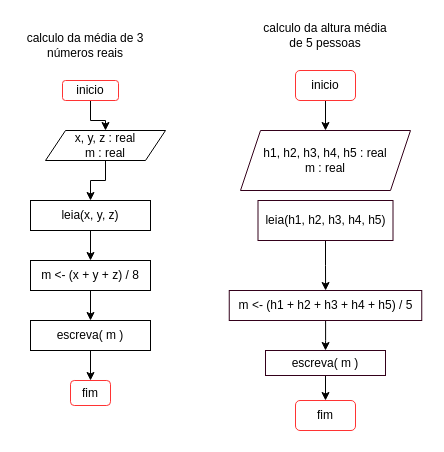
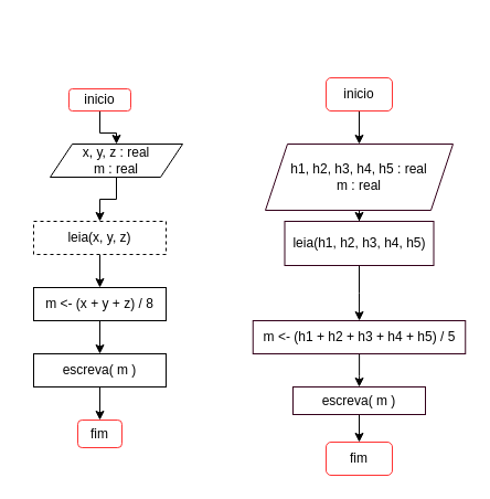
- <mxCell id="25" value="calculo da altura média de 5 pessoas" style="text;html=1;strokeColor=none;fillColor=none;align=center;verticalAlign=middle;whiteSpace=wrap;rounded=0;" parent="1" vertex="1"><mxGeometry x="260" y="20" width="130" height="30" as="geometry" /></mxCell>
- <mxCell id="24" value="calculo da média de 3 números reais" style="text;html=1;strokeColor=none;fillColor=none;align=center;verticalAlign=middle;whiteSpace=wrap;rounded=0;" parent="1" vertex="1"><mxGeometry x="20" y="30" width="130" height="30" as="geometry" /></mxCell>
+ <mxCell id="15" value="" style="edgeStyle=orthogonalEdgeStyle;rounded=0;orthogonalLoop=1;jettySize=auto;html=1;" parent="1" source="16" target="18" edge="1"><mxGeometry relative="1" as="geometry" /></mxCell>
- <mxCell id="4" value="leia(x, y, z)" style="whiteSpace=wrap;html=1;fillColor=#FFFFFF;" parent="1" vertex="1"><mxGeometry x="30" y="200" width="120" height="30" as="geometry" /></mxCell>
+ <mxCell id="4" value="leia(x, y, z)" style="whiteSpace=wrap;html=1;fillColor=#FFFFFF;dashed=1;" parent="1" vertex="1"><mxGeometry x="30" y="200" width="120" height="30" as="geometry" /></mxCell>
